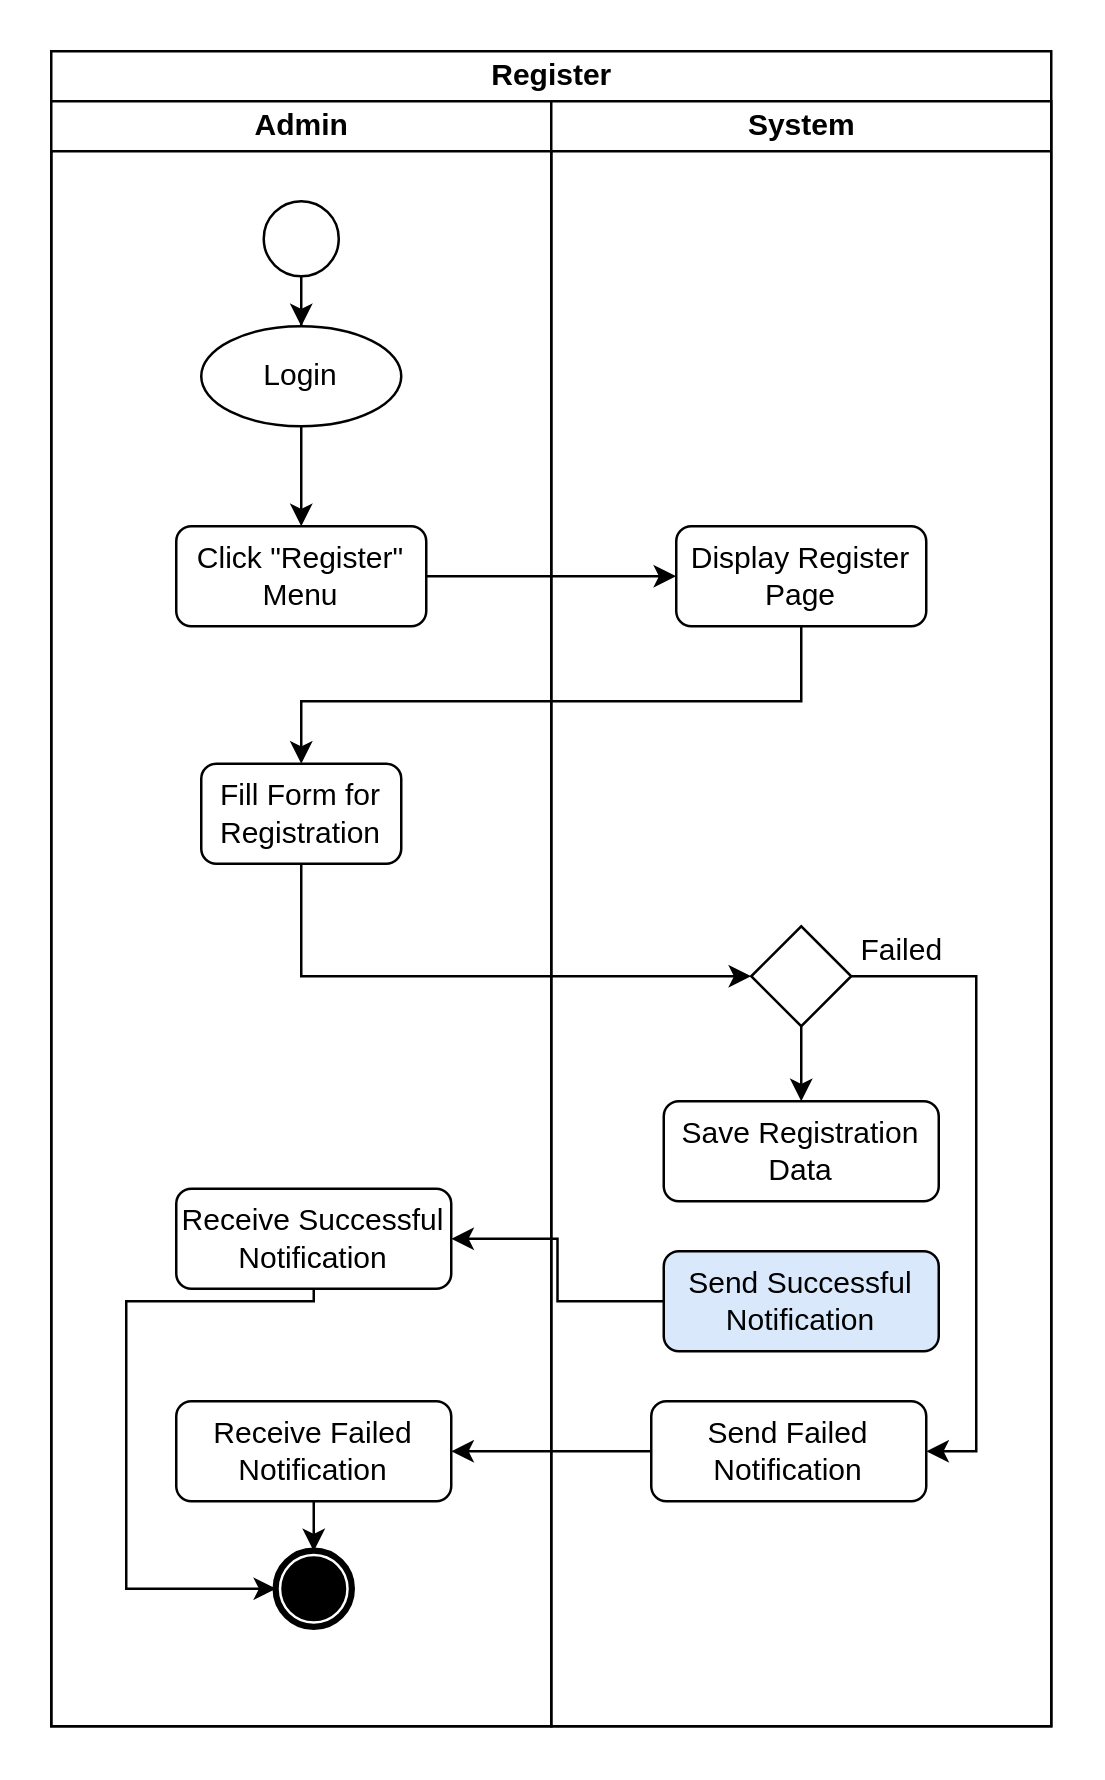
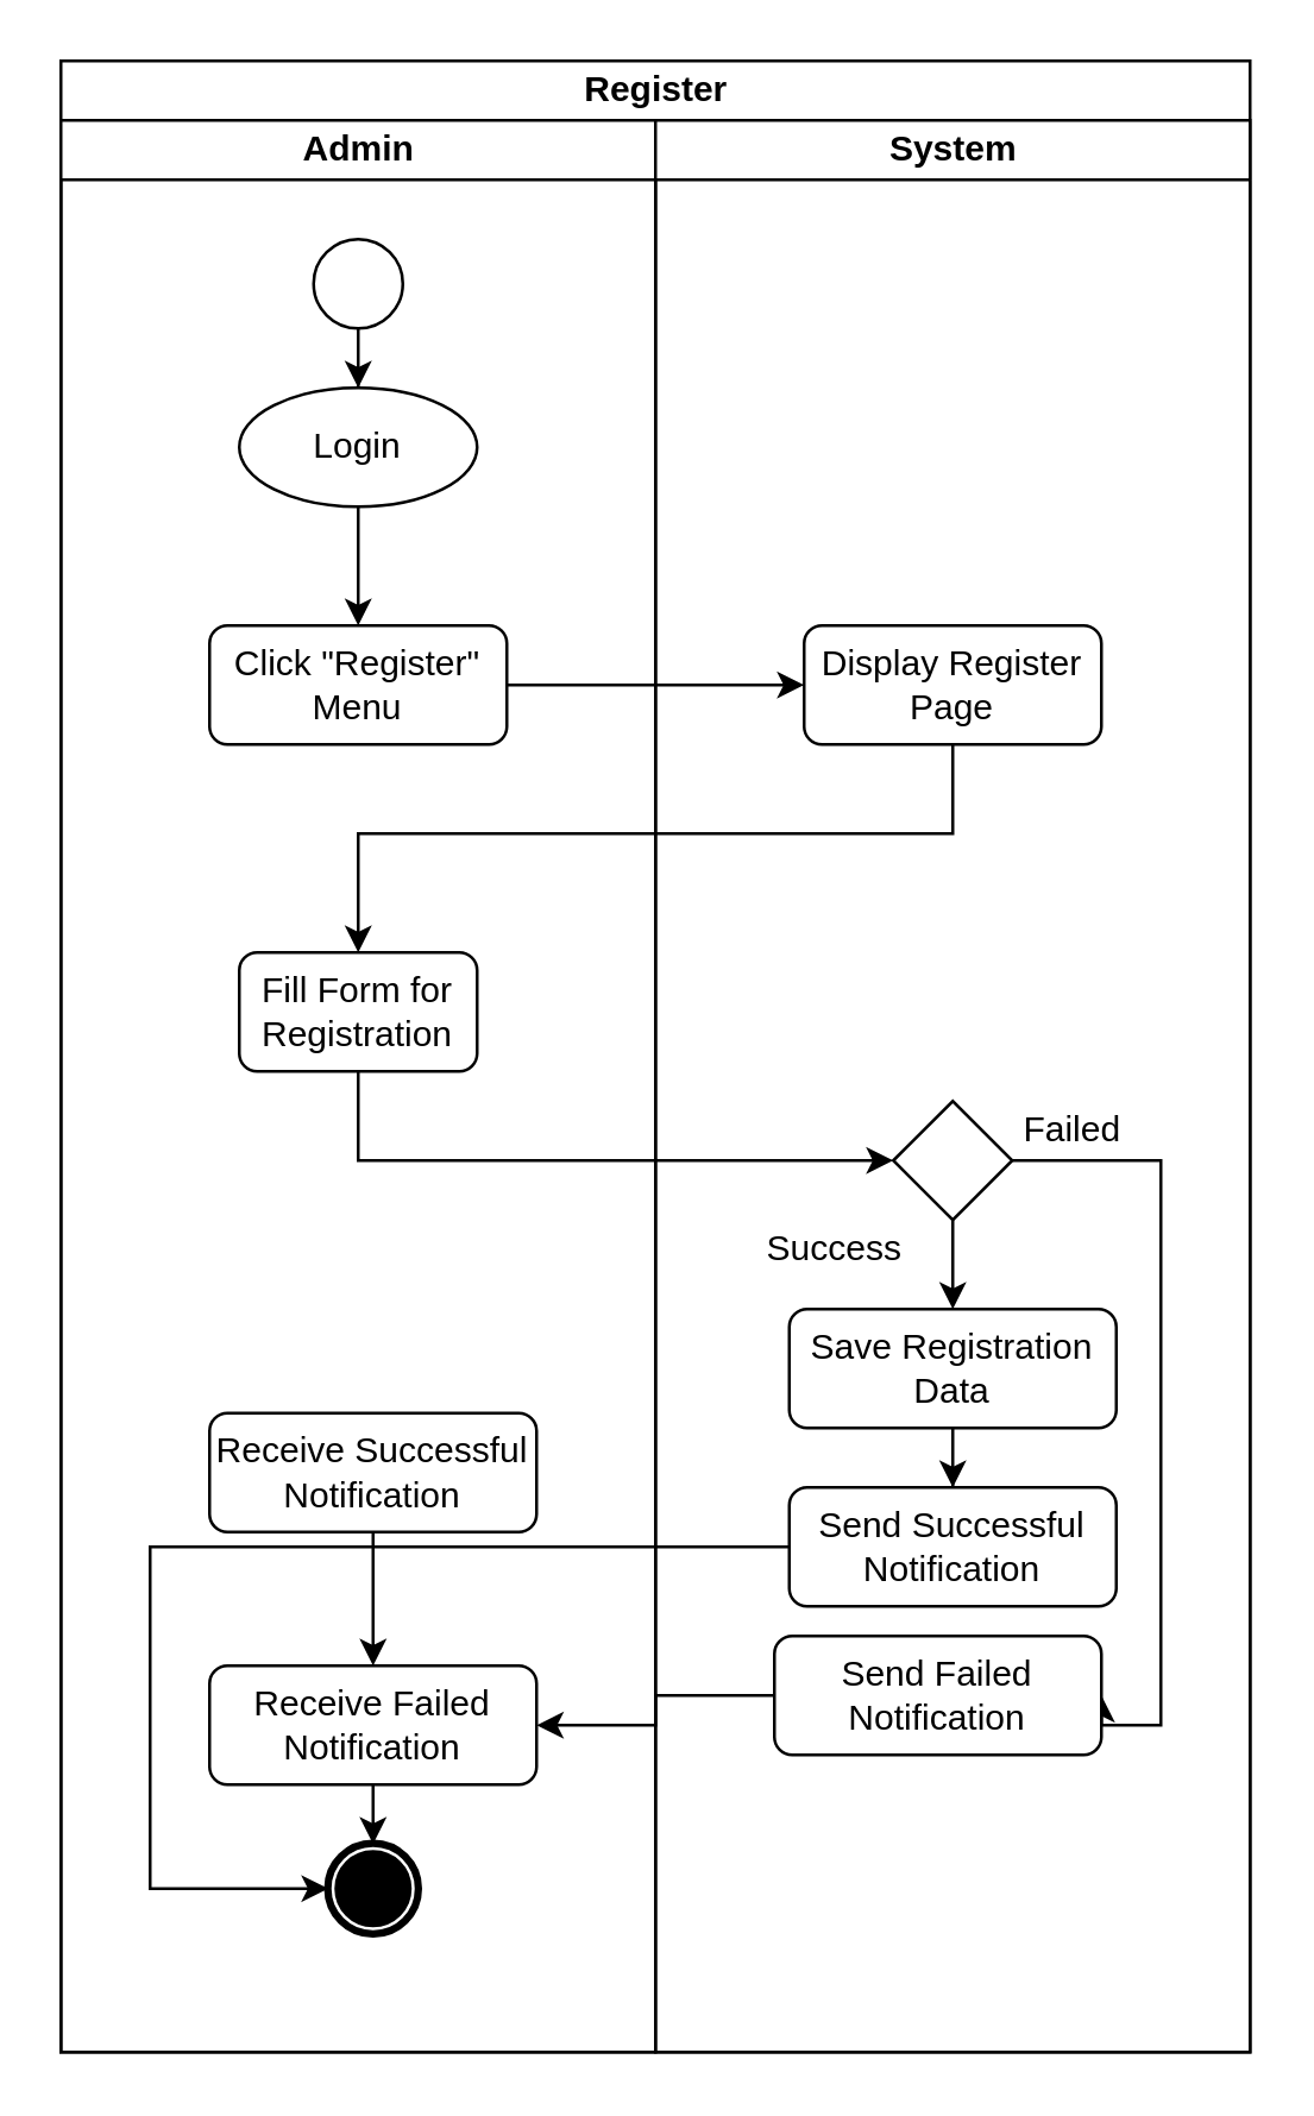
- <mxCell id="6" value="Fill Form for Registration" style="rounded=1;whiteSpace=wrap;html=1;fillColor=#FFFFFF;" parent="3" vertex="1"><mxGeometry x="60" y="265" width="80" height="40" as="geometry" /></mxCell>
+ <mxCell id="6" value="Fill Form for Registration" style="rounded=1;whiteSpace=wrap;html=1;fillColor=#FFFFFF;" parent="3" vertex="1"><mxGeometry x="60" y="280" width="80" height="40" as="geometry" /></mxCell>
+ <mxCell id="30" value="Success" style="text;html=1;align=center;verticalAlign=middle;resizable=0;points=[];autosize=1;strokeColor=none;" parent="1" vertex="1"><mxGeometry x="250" y="410" width="60" height="20" as="geometry" /></mxCell>
+ <mxCell id="27" style="edgeStyle=orthogonalEdgeStyle;rounded=0;orthogonalLoop=1;jettySize=auto;html=1;entryX=0.5;entryY=0;entryDx=0;entryDy=0;" parent="1" source="16" target="26" edge="1"><mxGeometry relative="1" as="geometry" /></mxCell>
- <mxCell id="28" style="edgeStyle=orthogonalEdgeStyle;rounded=0;orthogonalLoop=1;jettySize=auto;html=1;entryX=1;entryY=0.5;entryDx=0;entryDy=0;" parent="1" source="26" target="8" edge="1"><mxGeometry relative="1" as="geometry" /></mxCell>
+ <mxCell id="28" style="edgeStyle=orthogonalEdgeStyle;rounded=0;orthogonalLoop=1;jettySize=auto;html=1;" parent="1" source="26" target="10" edge="1"><mxGeometry relative="1" as="geometry" /></mxCell>
- <mxCell id="26" value="Send Successful Notification" style="rounded=1;whiteSpace=wrap;html=1;fillColor=#dae8fc;" parent="1" vertex="1"><mxGeometry x="265" y="500" width="110" height="40" as="geometry" /></mxCell>
+ <mxCell id="26" value="Send Successful Notification" style="rounded=1;whiteSpace=wrap;html=1;fillColor=#FFFFFF;" parent="1" vertex="1"><mxGeometry x="265" y="500" width="110" height="40" as="geometry" /></mxCell>
- <mxCell id="20" value="Send Failed Notification" style="rounded=1;whiteSpace=wrap;html=1;fillColor=#FFFFFF;" parent="15" vertex="1"><mxGeometry x="40" y="520" width="110" height="40" as="geometry" /></mxCell>
+ <mxCell id="20" value="Send Failed Notification" style="rounded=1;whiteSpace=wrap;html=1;fillColor=#FFFFFF;" parent="15" vertex="1"><mxGeometry x="40" y="510" width="110" height="40" as="geometry" /></mxCell>
